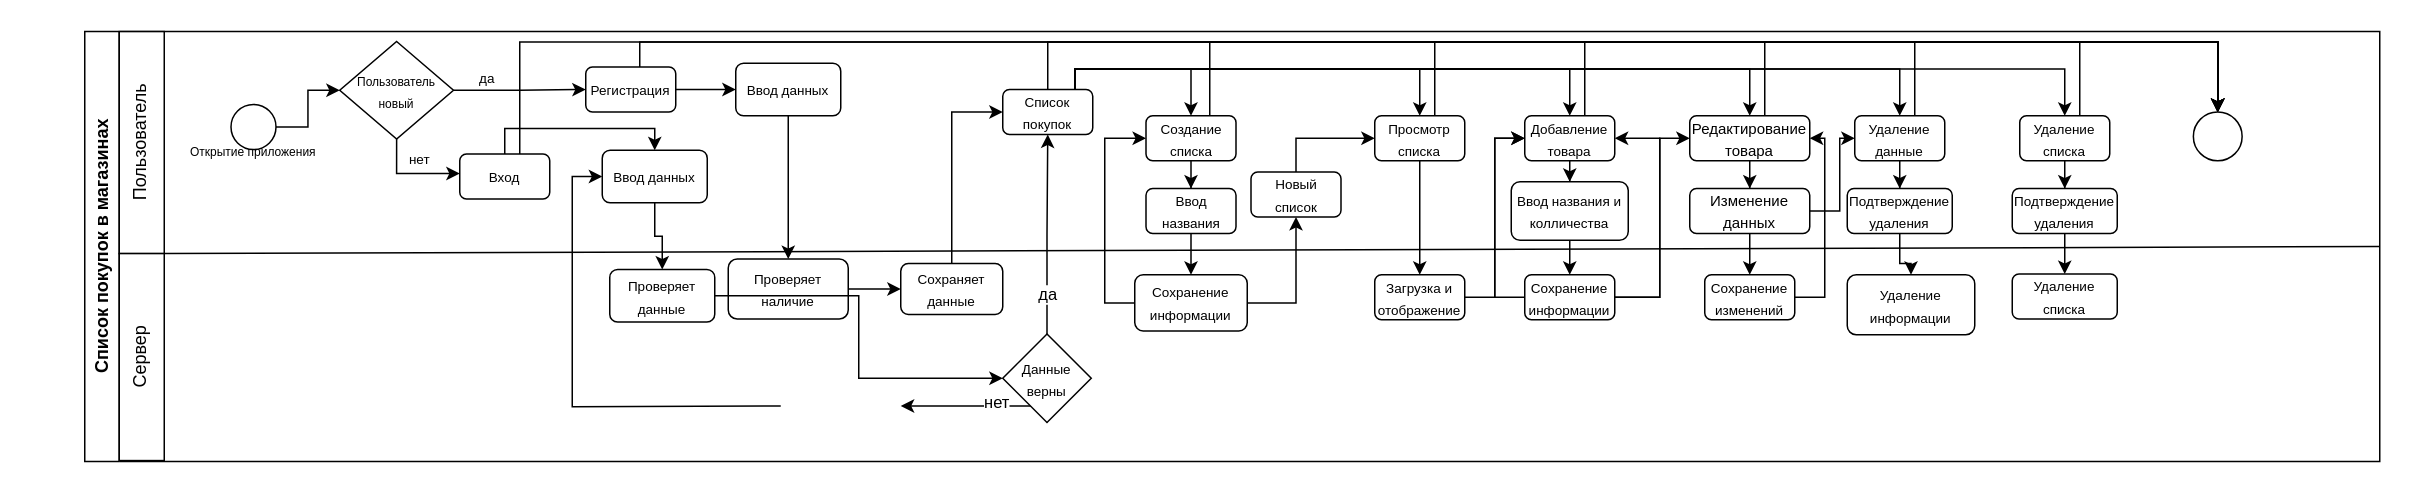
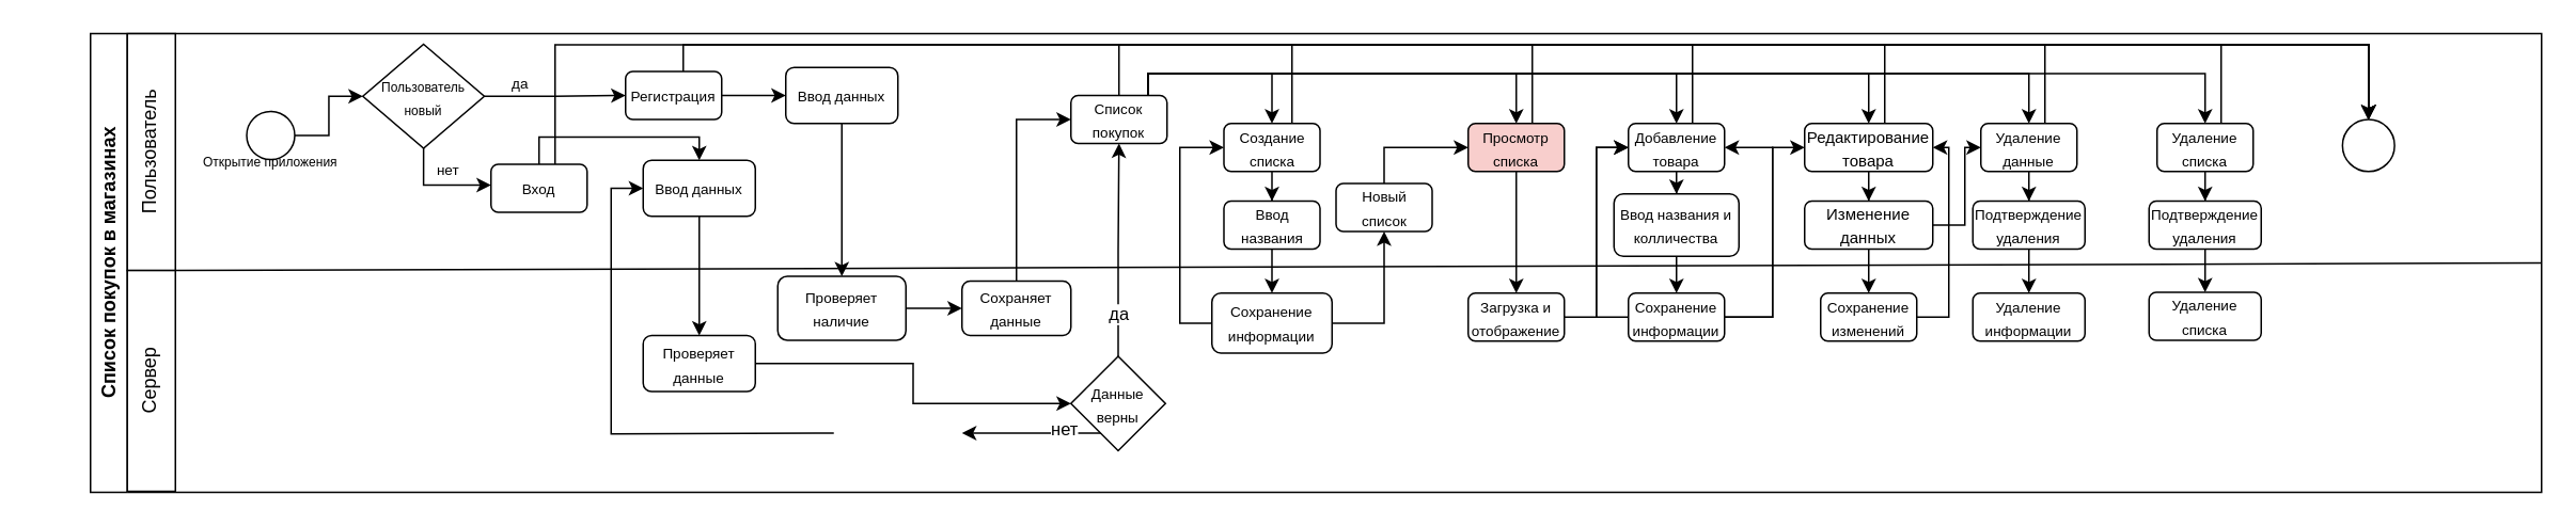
- <mxCell id="54" value="&lt;font style=&quot;font-size: 9px;&quot;&gt;Просмотр списка&lt;/font&gt;" style="whiteSpace=wrap;html=1;rounded=1;" parent="2" vertex="1"><mxGeometry x="860" y="56.12" width="60" height="30" as="geometry" /></mxCell>
+ <mxCell id="54" value="&lt;font style=&quot;font-size: 9px;&quot;&gt;Просмотр списка&lt;/font&gt;" style="whiteSpace=wrap;html=1;rounded=1;fillColor=#f8cecc;" parent="2" vertex="1"><mxGeometry x="860" y="56.12" width="60" height="30" as="geometry" /></mxCell>
- <mxCell id="22" value="&lt;font style=&quot;font-size: 9px;&quot;&gt;Проверяет данные&lt;/font&gt;" style="whiteSpace=wrap;html=1;rounded=1;" parent="2" vertex="1"><mxGeometry x="350" y="158.62" width="70" height="35" as="geometry" /></mxCell>
+ <mxCell id="22" value="&lt;font style=&quot;font-size: 9px;&quot;&gt;Проверяет данные&lt;/font&gt;" style="whiteSpace=wrap;html=1;rounded=1;" parent="2" vertex="1"><mxGeometry x="345" y="188.62" width="70" height="35" as="geometry" /></mxCell>
- <mxCell id="80" value="&lt;font style=&quot;font-size: 9px;&quot;&gt;Удаление информации&lt;/font&gt;" style="whiteSpace=wrap;html=1;rounded=1;" vertex="1" parent="2"><mxGeometry x="1175" y="162.12" width="85" height="40" as="geometry" /></mxCell>
+ <mxCell id="80" value="&lt;font style=&quot;font-size: 9px;&quot;&gt;Удаление информации&lt;/font&gt;" style="whiteSpace=wrap;html=1;rounded=1;" vertex="1" parent="2"><mxGeometry x="1175" y="162.12" width="70" height="30" as="geometry" /></mxCell>
